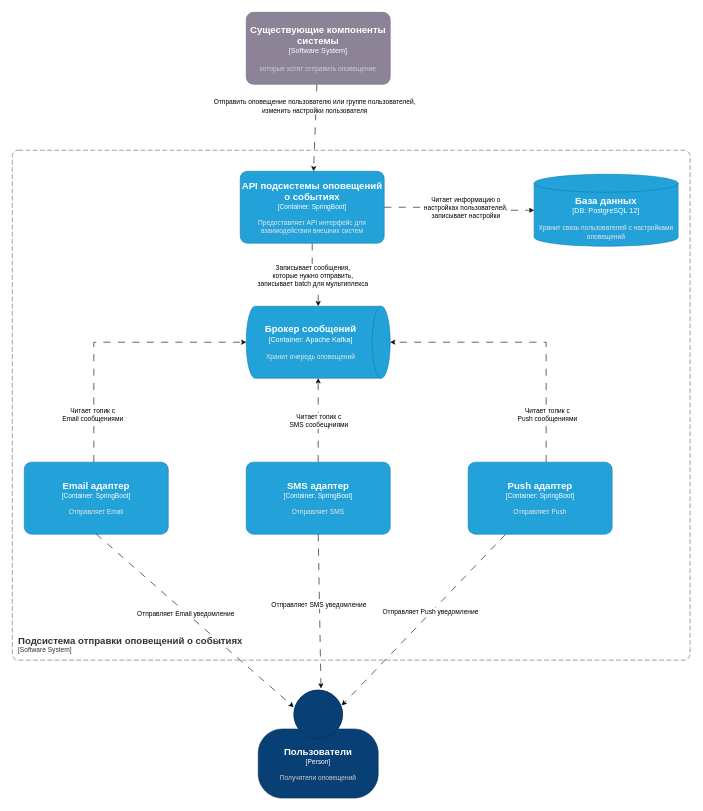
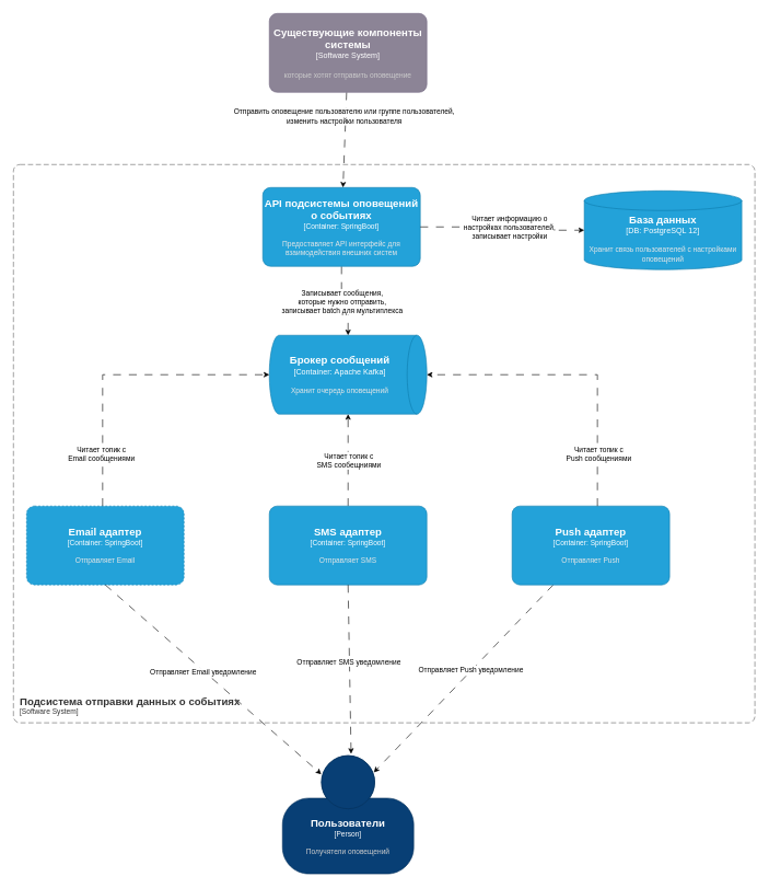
- <mxCell id="13" value="&lt;font style=&quot;font-size: 16px&quot;&gt;&lt;b&gt;Email адаптер&lt;/b&gt;&lt;/font&gt;&lt;div&gt;[Container: SpringBoot]&lt;/div&gt;&lt;br&gt;&lt;div&gt;&lt;font style=&quot;font-size: 11px&quot;&gt;&lt;font color=&quot;#E6E6E6&quot;&gt;Отправляет Email&lt;/font&gt;&lt;/div&gt;" style="rounded=1;whiteSpace=wrap;html=1;fontSize=11;labelBackgroundColor=none;fillColor=#23A2D9;fontColor=#ffffff;align=center;arcSize=10;strokeColor=#0E7DAD;metaEdit=1;resizable=0;points=[[0.25,0,0],[0.5,0,0],[0.75,0,0],[1,0.25,0],[1,0.5,0],[1,0.75,0],[0.75,1,0],[0.5,1,0],[0.25,1,0],[0,0.75,0],[0,0.5,0],[0,0.25,0]];" parent="1" vertex="1"><mxGeometry x="40" y="770" width="240" height="120" as="geometry" /></mxCell>
+ <mxCell id="13" value="&lt;font style=&quot;font-size: 16px&quot;&gt;&lt;b&gt;Email адаптер&lt;/b&gt;&lt;/font&gt;&lt;div&gt;[Container: SpringBoot]&lt;/div&gt;&lt;br&gt;&lt;div&gt;&lt;font style=&quot;font-size: 11px&quot;&gt;&lt;font color=&quot;#E6E6E6&quot;&gt;Отправляет Email&lt;/font&gt;&lt;/div&gt;" style="rounded=1;whiteSpace=wrap;html=1;fontSize=11;labelBackgroundColor=none;fillColor=#23A2D9;fontColor=#ffffff;align=center;arcSize=10;strokeColor=#0E7DAD;metaEdit=1;resizable=0;points=[[0.25,0,0],[0.5,0,0],[0.75,0,0],[1,0.25,0],[1,0.5,0],[1,0.75,0],[0.75,1,0],[0.5,1,0],[0.25,1,0],[0,0.75,0],[0,0.5,0],[0,0.25,0]];dashed=1;" parent="1" vertex="1"><mxGeometry x="40" y="770" width="240" height="120" as="geometry" /></mxCell>
- <mxCell id="28" value="&lt;font style=&quot;font-size: 16px&quot;&gt;&lt;b&gt;&lt;div style=&quot;text-align: left&quot;&gt;Подсистема отправки оповещений о событиях&lt;/div&gt;&lt;/b&gt;&lt;/font&gt;&lt;div style=&quot;text-align: left&quot;&gt;[Software System]&lt;/div&gt;" style="rounded=1;fontSize=11;whiteSpace=wrap;html=1;dashed=1;arcSize=20;fillColor=none;strokeColor=#666666;fontColor=#333333;labelBackgroundColor=none;align=left;verticalAlign=bottom;labelBorderColor=none;spacingTop=0;spacing=10;dashPattern=8 4;metaEdit=1;rotatable=0;perimeter=rectanglePerimeter;noLabel=0;labelPadding=0;allowArrows=0;connectable=0;expand=0;recursiveResize=0;editable=1;pointerEvents=0;absoluteArcSize=1;points=[[0.25,0,0],[0.5,0,0],[0.75,0,0],[1,0.25,0],[1,0.5,0],[1,0.75,0],[0.75,1,0],[0.5,1,0],[0.25,1,0],[0,0.75,0],[0,0.5,0],[0,0.25,0]];" parent="1" vertex="1"><mxGeometry x="20" y="250" width="1130" height="850" as="geometry" /></mxCell>
+ <mxCell id="28" value="&lt;font style=&quot;font-size: 16px&quot;&gt;&lt;b&gt;&lt;div style=&quot;text-align: left&quot;&gt;Подсистема отправки данных о событиях&lt;/div&gt;&lt;/b&gt;&lt;/font&gt;&lt;div style=&quot;text-align: left&quot;&gt;[Software System]&lt;/div&gt;" style="rounded=1;fontSize=11;whiteSpace=wrap;html=1;dashed=1;arcSize=20;fillColor=none;strokeColor=#666666;fontColor=#333333;labelBackgroundColor=none;align=left;verticalAlign=bottom;labelBorderColor=none;spacingTop=0;spacing=10;dashPattern=8 4;metaEdit=1;rotatable=0;perimeter=rectanglePerimeter;noLabel=0;labelPadding=0;allowArrows=0;connectable=0;expand=0;recursiveResize=0;editable=1;pointerEvents=0;absoluteArcSize=1;points=[[0.25,0,0],[0.5,0,0],[0.75,0,0],[1,0.25,0],[1,0.5,0],[1,0.75,0],[0.75,1,0],[0.5,1,0],[0.25,1,0],[0,0.75,0],[0,0.5,0],[0,0.25,0]];" parent="1" vertex="1"><mxGeometry x="20" y="250" width="1130" height="850" as="geometry" /></mxCell>
